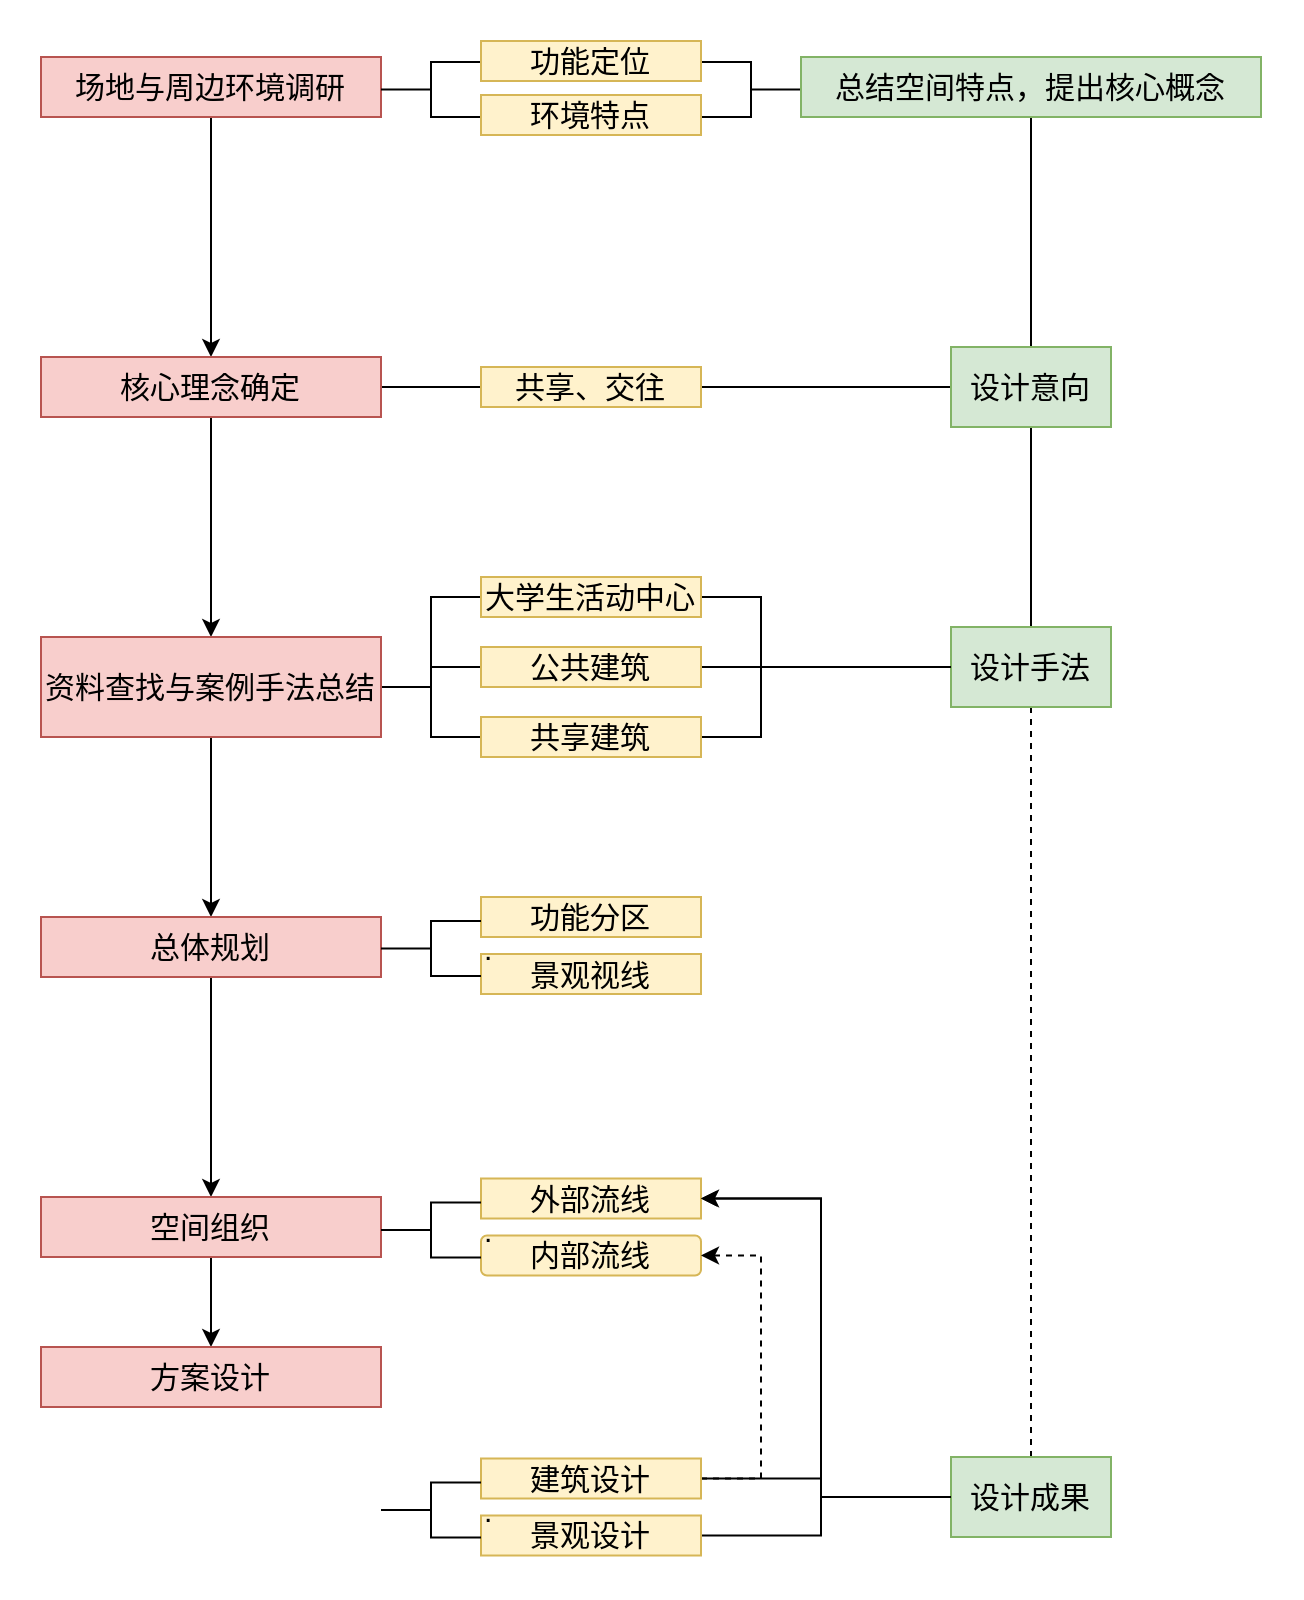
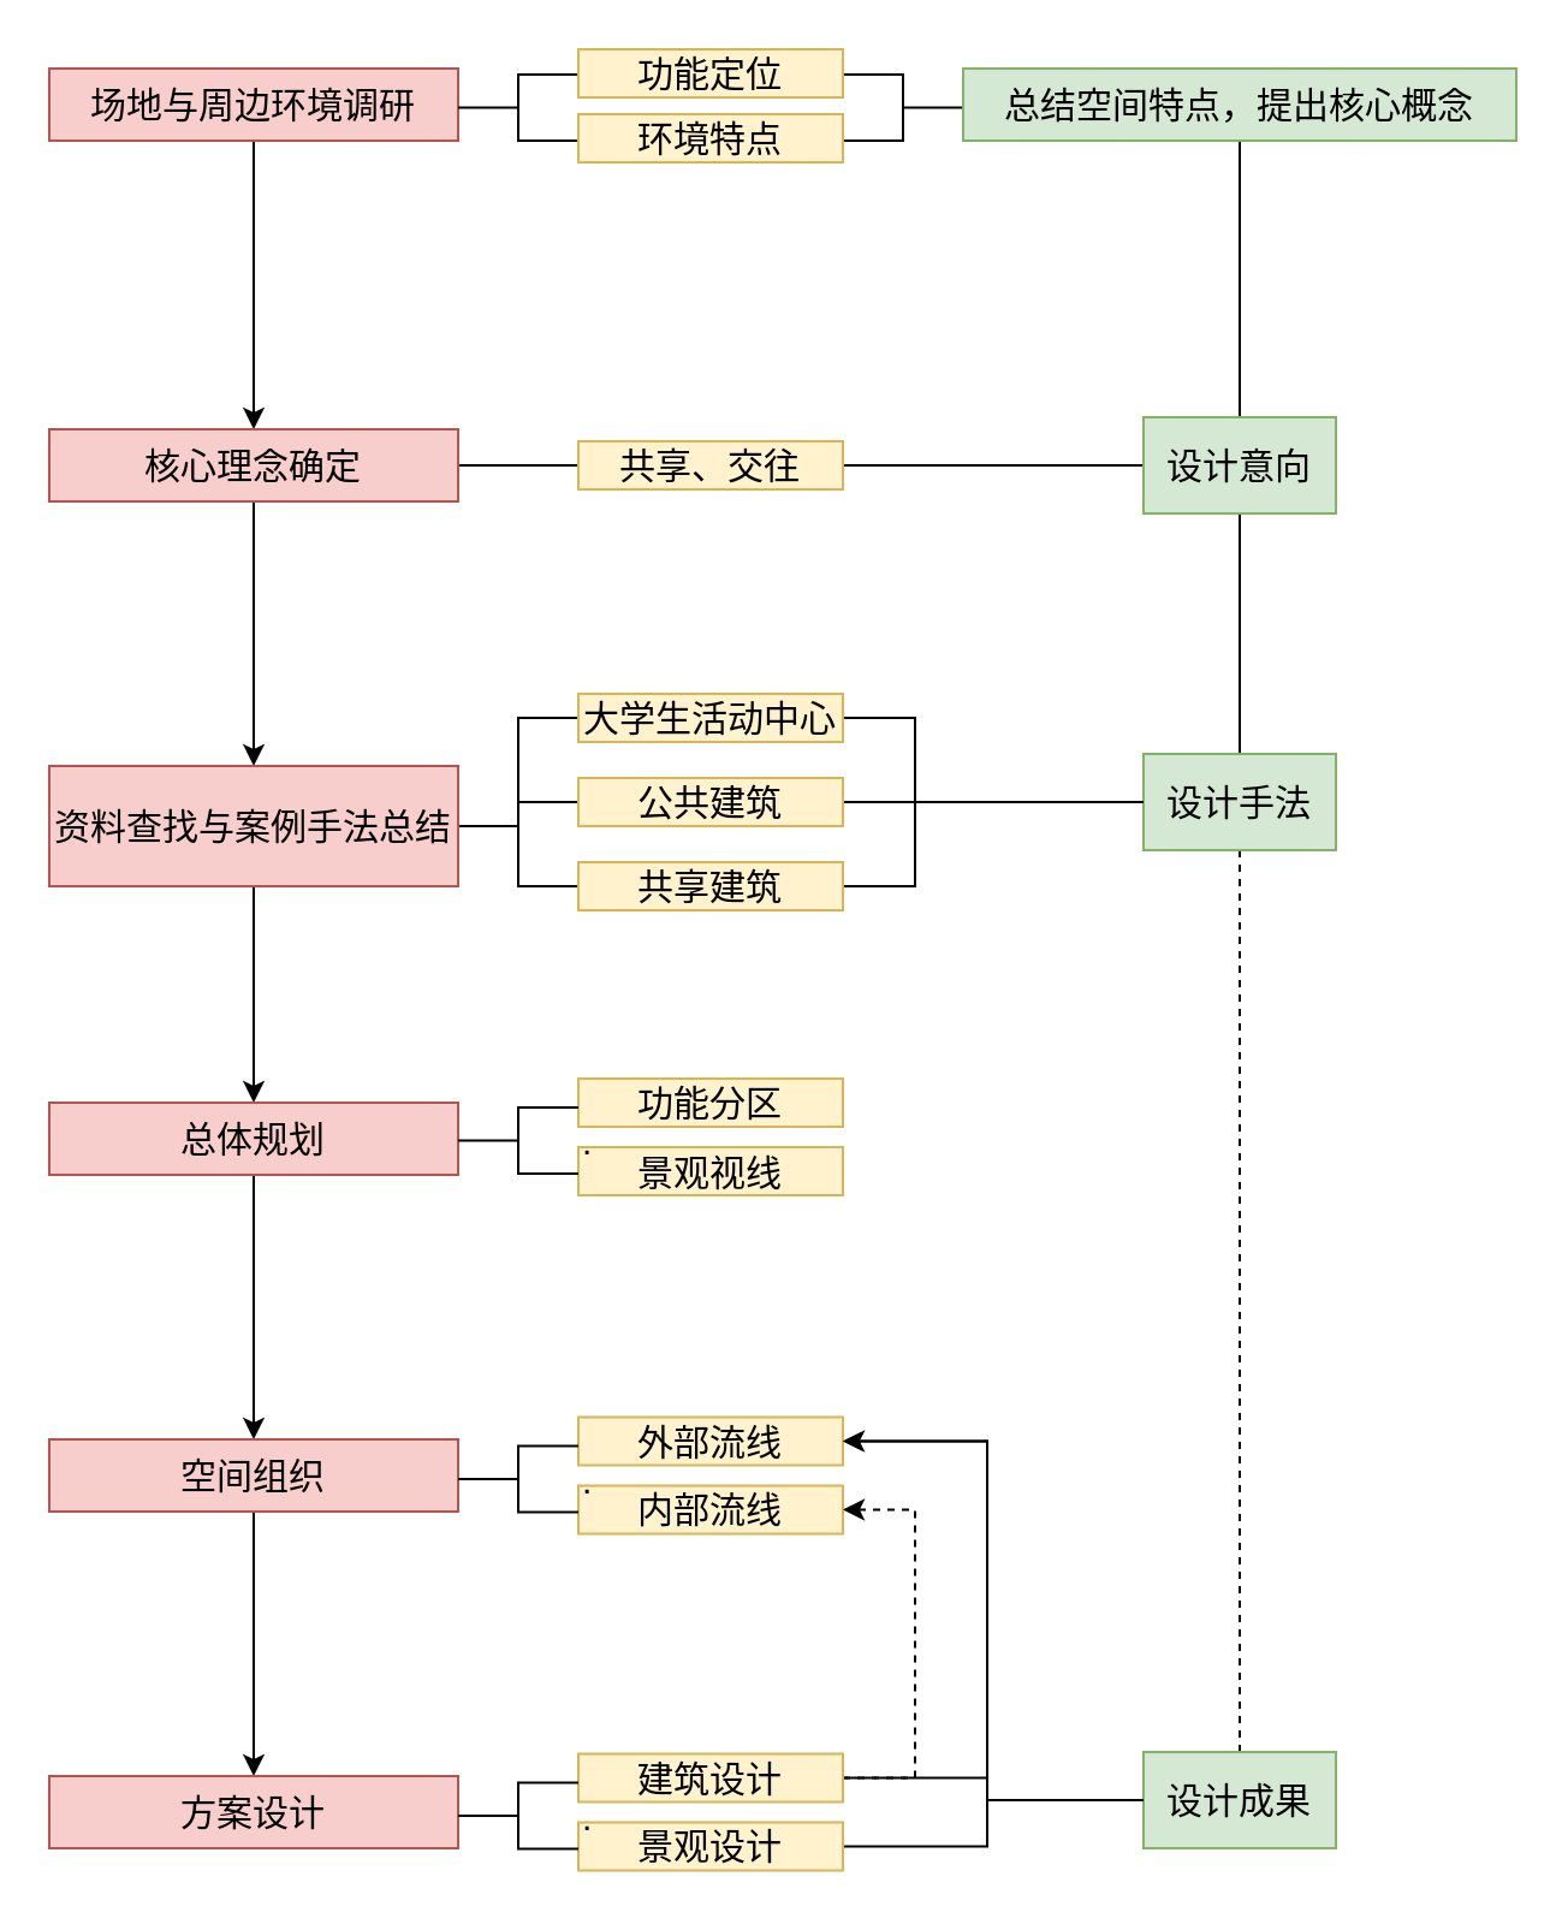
- <mxCell id="40" value="内部流线" style="whiteSpace=wrap;html=1;shadow=0;sketch=0;strokeColor=#d6b656;strokeWidth=1;fillColor=#fff2cc;fontSize=15;rounded=1;" parent="1" vertex="1"><mxGeometry x="240" y="617.25" width="110" height="20" as="geometry" /></mxCell>
+ <mxCell id="40" value="内部流线" style="rounded=0;whiteSpace=wrap;html=1;shadow=0;sketch=0;strokeColor=#d6b656;strokeWidth=1;fillColor=#fff2cc;fontSize=15;" parent="1" vertex="1"><mxGeometry x="240" y="617.25" width="110" height="20" as="geometry" /></mxCell>
- <mxCell id="30" value="方案设计" style="rounded=0;whiteSpace=wrap;html=1;shadow=0;sketch=0;strokeColor=#b85450;strokeWidth=1;fillColor=#f8cecc;fontSize=15;" parent="1" vertex="1"><mxGeometry x="20" y="673" width="170" height="30" as="geometry" /></mxCell>
+ <mxCell id="30" value="方案设计" style="rounded=0;whiteSpace=wrap;html=1;shadow=0;sketch=0;strokeColor=#b85450;strokeWidth=1;fillColor=#f8cecc;fontSize=15;" parent="1" vertex="1"><mxGeometry x="20" y="738" width="170" height="30" as="geometry" /></mxCell>
